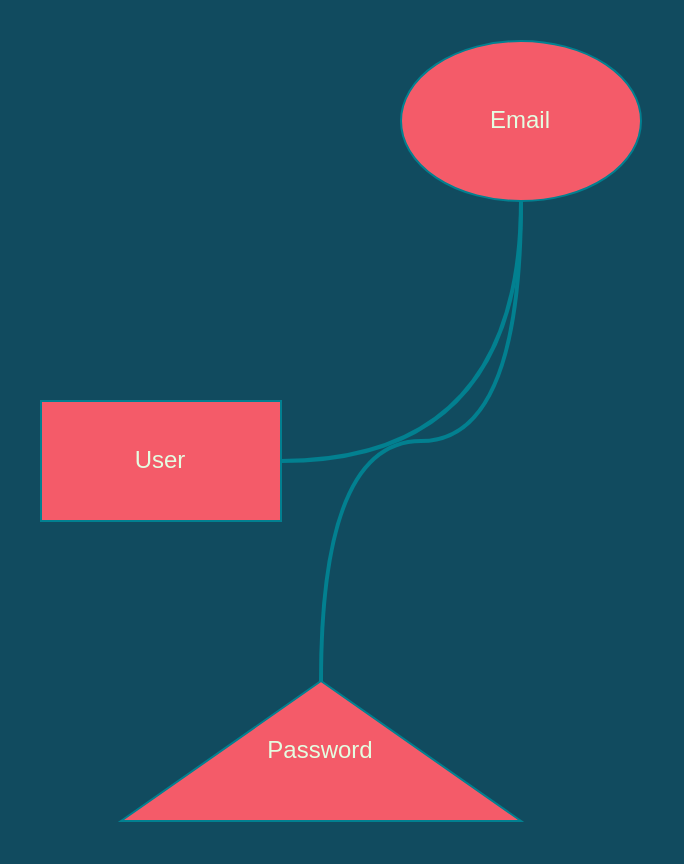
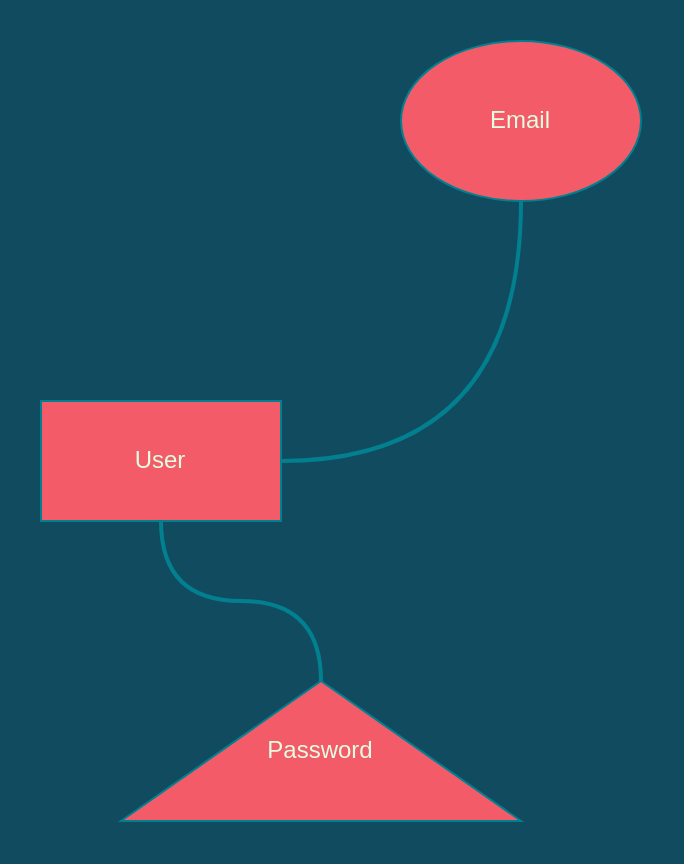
- <mxCell id="5" value="" style="edgeStyle=orthogonalEdgeStyle;curved=1;orthogonalLoop=1;jettySize=auto;html=1;endArrow=none;endFill=0;strokeWidth=2;labelBackgroundColor=#114B5F;strokeColor=#028090;fontColor=#E4FDE1;" edge="1" parent="1" source="6" target="4"><mxGeometry relative="1" as="geometry" /></mxCell>
+ <mxCell id="5" value="" style="edgeStyle=orthogonalEdgeStyle;curved=1;orthogonalLoop=1;jettySize=auto;html=1;endArrow=none;endFill=0;strokeWidth=2;labelBackgroundColor=#114B5F;strokeColor=#028090;fontColor=#E4FDE1;" edge="1" parent="1" source="6" target="3"><mxGeometry relative="1" as="geometry" /></mxCell>
